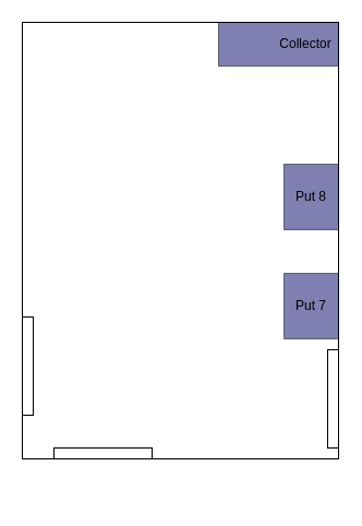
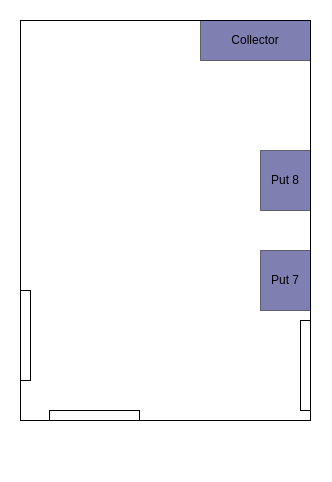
- <mxCell id="8" value="Collector" style="text;html=1;strokeColor=none;fillColor=none;align=center;verticalAlign=middle;whiteSpace=wrap;rounded=0;opacity=50;" vertex="1" parent="2"><mxGeometry x="240" y="10" width="40" height="20" as="geometry" /></mxCell>
+ <mxCell id="8" value="Collector" style="text;html=1;strokeColor=none;fillColor=none;align=center;verticalAlign=middle;whiteSpace=wrap;rounded=0;opacity=50;" vertex="1" parent="2"><mxGeometry x="215" y="10" width="40" height="20" as="geometry" /></mxCell>
